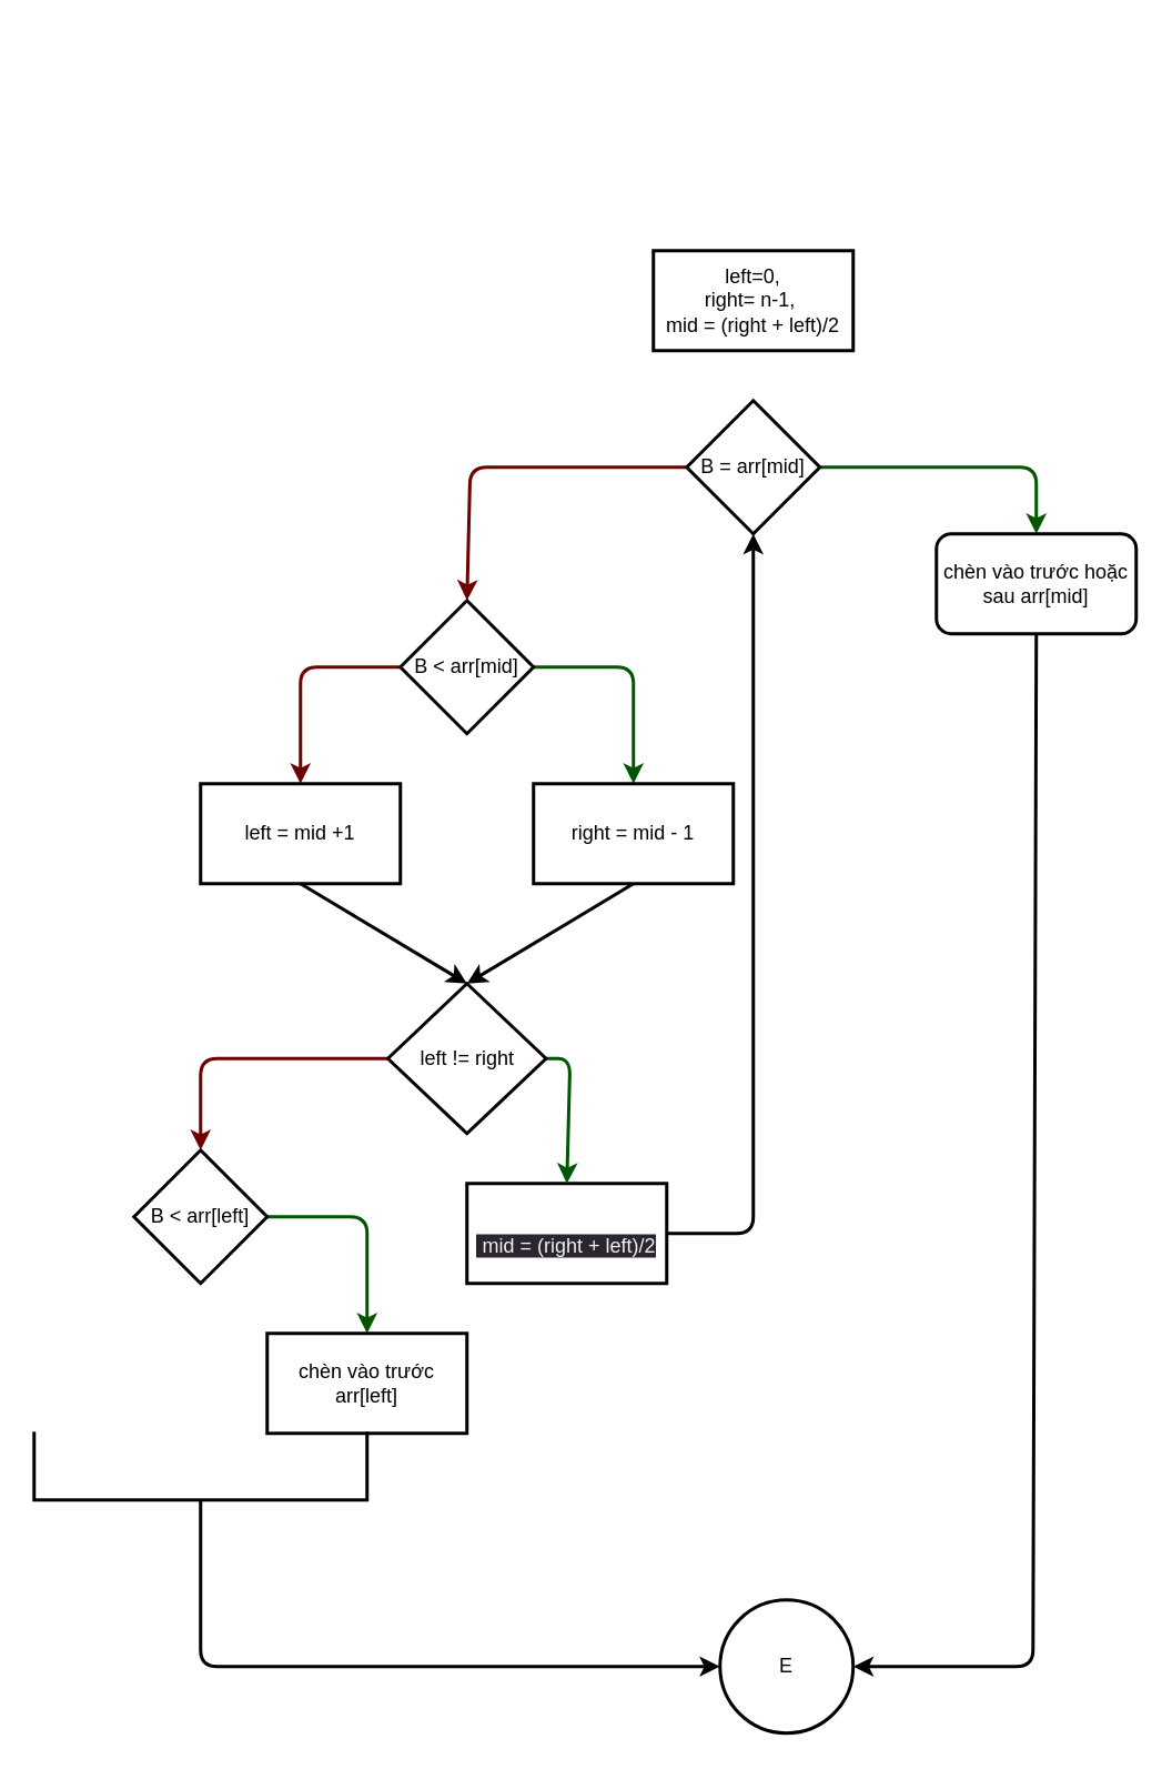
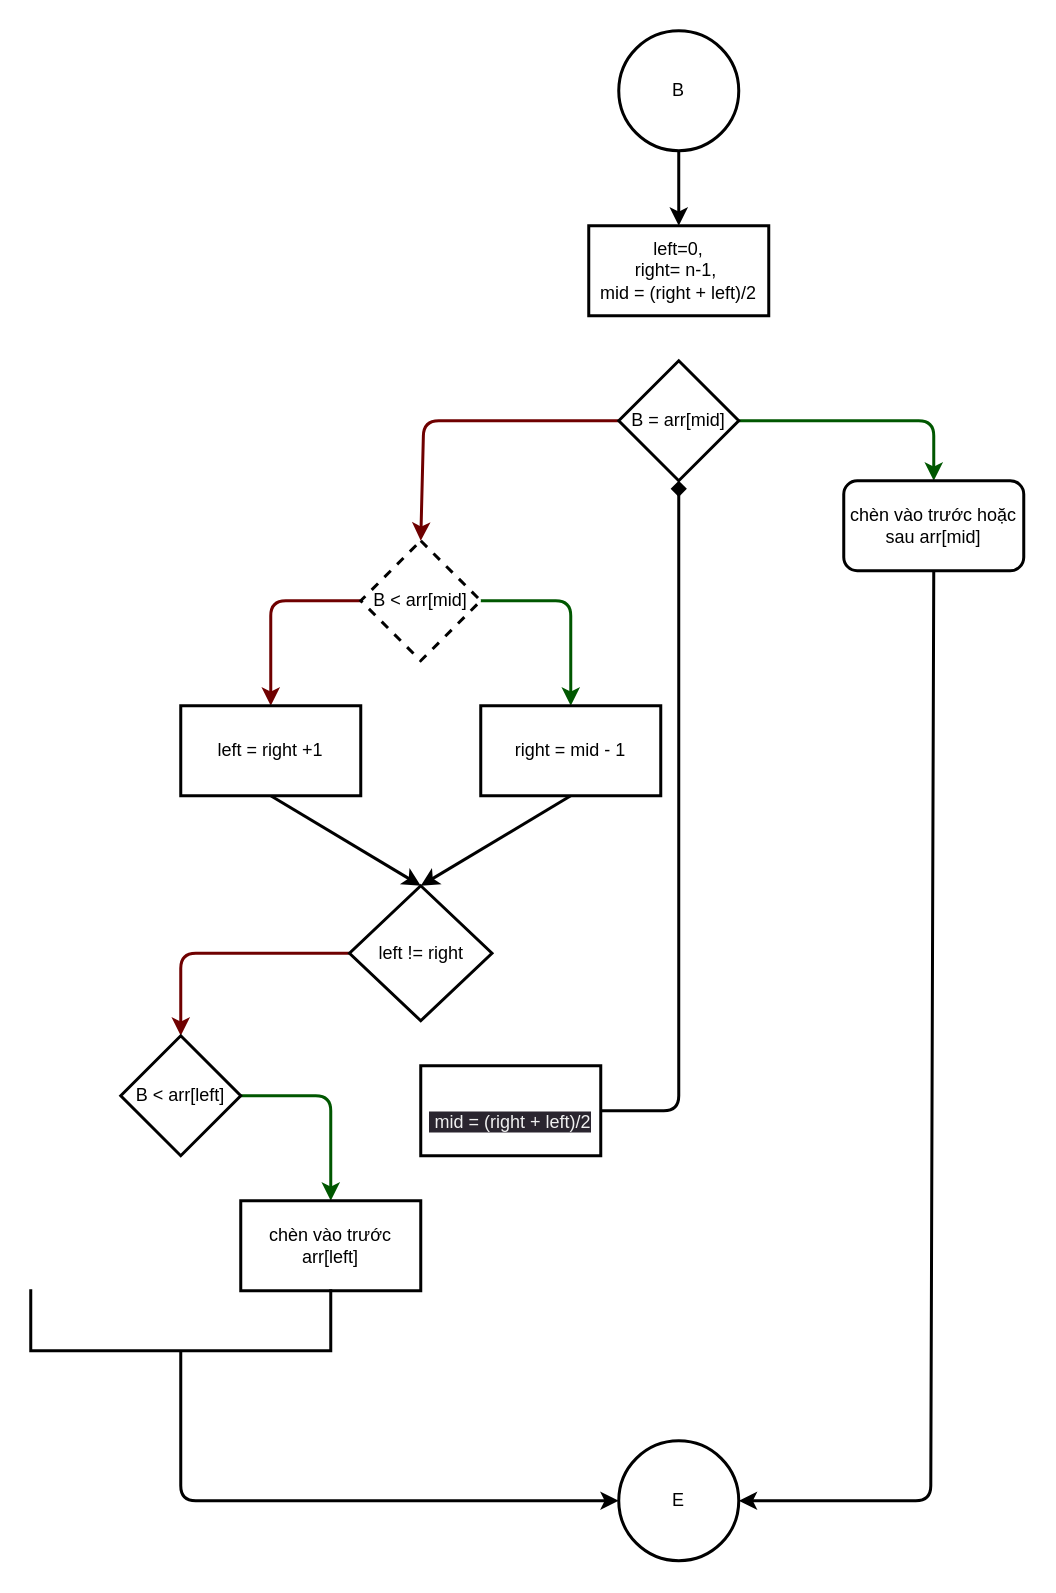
+ <mxCell id="3" value="B" style="ellipse;whiteSpace=wrap;html=1;aspect=fixed;strokeWidth=2;" vertex="1" parent="1"><mxGeometry x="412" y="20" width="80" height="80" as="geometry" /></mxCell>
+ <mxCell id="2" style="edgeStyle=none;html=1;exitX=0.5;exitY=1;exitDx=0;exitDy=0;entryX=0.5;entryY=0;entryDx=0;entryDy=0;strokeWidth=2;" edge="1" parent="1" source="3" target="7"><mxGeometry relative="1" as="geometry"><mxPoint x="451" y="140" as="targetPoint" /></mxGeometry></mxCell>
- <mxCell id="12" style="edgeStyle=none;html=1;exitX=1;exitY=0.5;exitDx=0;exitDy=0;entryX=0.5;entryY=1;entryDx=0;entryDy=0;strokeWidth=2;" edge="1" parent="1" source="13" target="22"><mxGeometry relative="1" as="geometry"><Array as="points"><mxPoint x="452" y="740" /></Array></mxGeometry></mxCell>
+ <mxCell id="12" style="edgeStyle=none;html=1;exitX=1;exitY=0.5;exitDx=0;exitDy=0;entryX=0.5;entryY=1;entryDx=0;entryDy=0;strokeWidth=2;endArrow=diamond;" edge="1" parent="1" source="13" target="22"><mxGeometry relative="1" as="geometry"><Array as="points"><mxPoint x="452" y="740" /></Array></mxGeometry></mxCell>
- <mxCell id="6" value="B &amp;lt; arr[mid]" style="rhombus;whiteSpace=wrap;html=1;strokeWidth=2;" vertex="1" parent="1"><mxGeometry x="240" y="360" width="80" height="80" as="geometry" /></mxCell>
+ <mxCell id="6" value="B &amp;lt; arr[mid]" style="rhombus;whiteSpace=wrap;html=1;strokeWidth=2;dashed=1;" vertex="1" parent="1"><mxGeometry x="240" y="360" width="80" height="80" as="geometry" /></mxCell>
- <mxCell id="11" value="left = mid +1" style="rounded=0;whiteSpace=wrap;html=1;strokeWidth=2;" vertex="1" parent="1"><mxGeometry x="120" y="470" width="120" height="60" as="geometry" /></mxCell>
+ <mxCell id="11" value="left = right +1" style="rounded=0;whiteSpace=wrap;html=1;strokeWidth=2;" vertex="1" parent="1"><mxGeometry x="120" y="470" width="120" height="60" as="geometry" /></mxCell>
- <mxCell id="14" style="edgeStyle=none;html=1;exitX=1;exitY=0.5;exitDx=0;exitDy=0;entryX=0.5;entryY=0;entryDx=0;entryDy=0;fillColor=#008a00;strokeColor=#005700;strokeWidth=2;" edge="1" parent="1" source="16" target="13"><mxGeometry relative="1" as="geometry"><Array as="points"><mxPoint x="342" y="635" /></Array></mxGeometry></mxCell>
- <mxCell id="25" value="E" style="ellipse;whiteSpace=wrap;html=1;aspect=fixed;strokeWidth=2;" vertex="1" parent="1"><mxGeometry x="432" y="960" width="80" height="80" as="geometry" /></mxCell>
+ <mxCell id="25" value="E" style="ellipse;whiteSpace=wrap;html=1;aspect=fixed;strokeWidth=2;" vertex="1" parent="1"><mxGeometry x="412" y="960" width="80" height="80" as="geometry" /></mxCell>
